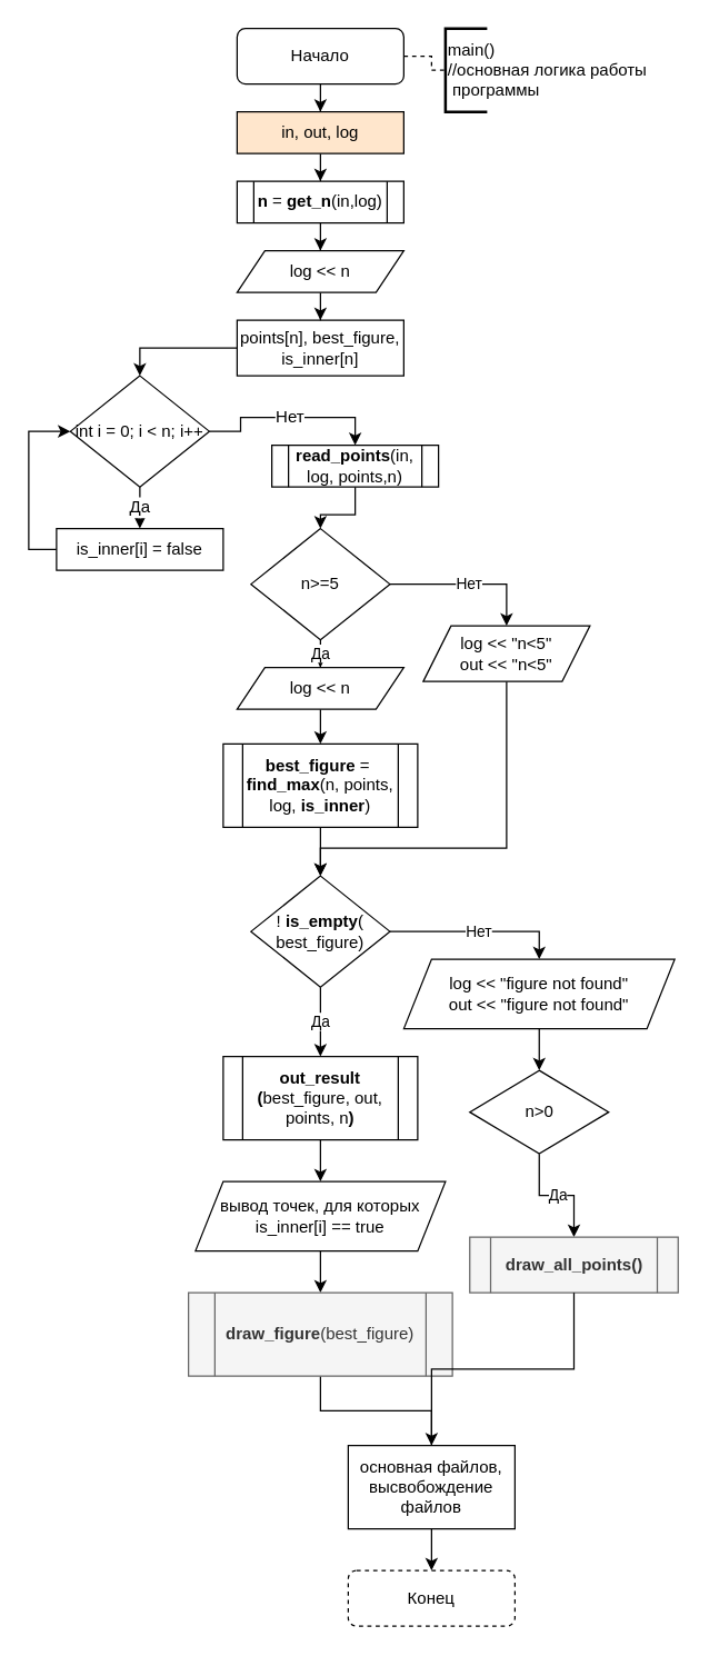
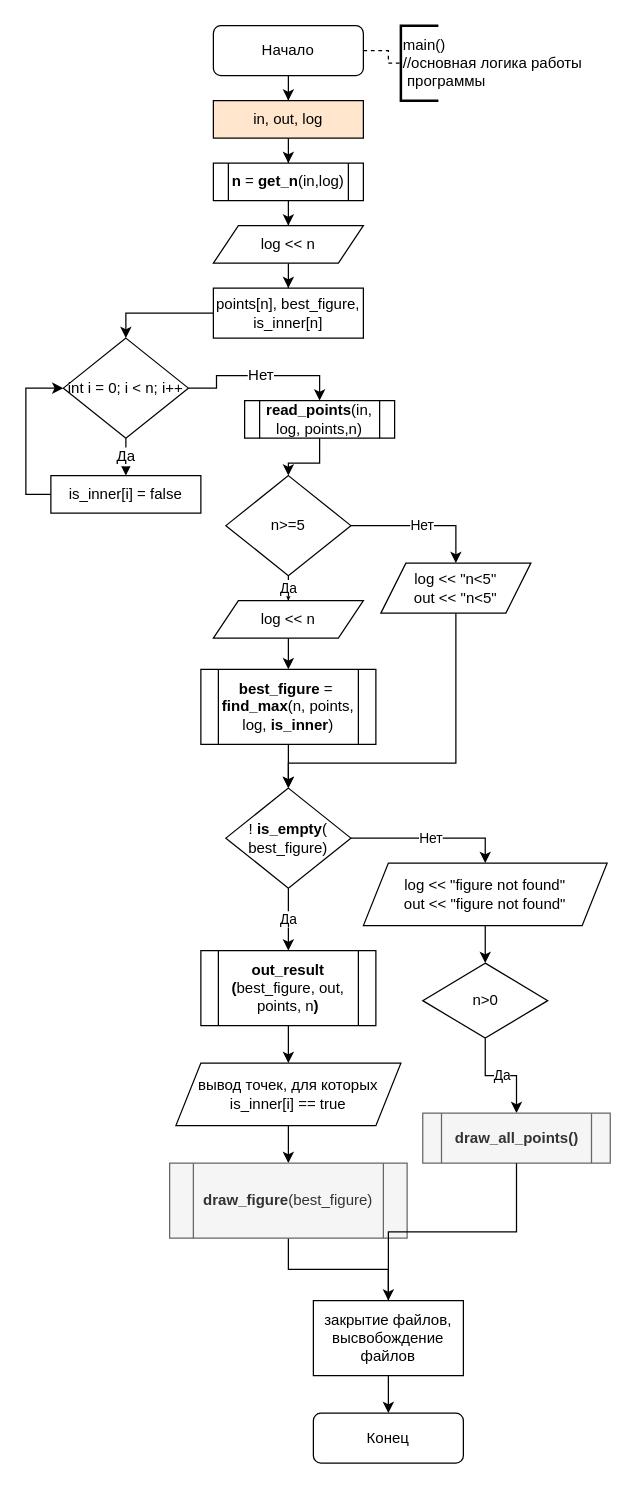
- <mxCell id="46" value="основная файлов, высвобождение файлов" style="rounded=0;whiteSpace=wrap;html=1;" vertex="1" parent="1"><mxGeometry x="250" y="1040" width="120" height="60" as="geometry" /></mxCell>
+ <mxCell id="46" value="закрытие файлов, высвобождение файлов" style="rounded=0;whiteSpace=wrap;html=1;" vertex="1" parent="1"><mxGeometry x="250" y="1040" width="120" height="60" as="geometry" /></mxCell>
- <mxCell id="5" value="Конец" style="rounded=1;whiteSpace=wrap;html=1;fontSize=12;glass=0;strokeWidth=1;shadow=0;dashed=1;" parent="1" vertex="1"><mxGeometry x="250" y="1130" width="120" height="40" as="geometry" /></mxCell>
+ <mxCell id="5" value="Конец" style="rounded=1;whiteSpace=wrap;html=1;fontSize=12;glass=0;strokeWidth=1;shadow=0;" parent="1" vertex="1"><mxGeometry x="250" y="1130" width="120" height="40" as="geometry" /></mxCell>
